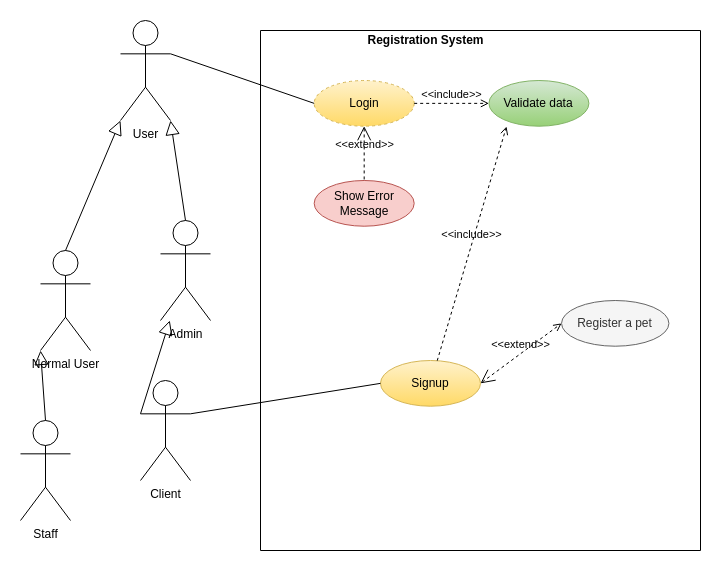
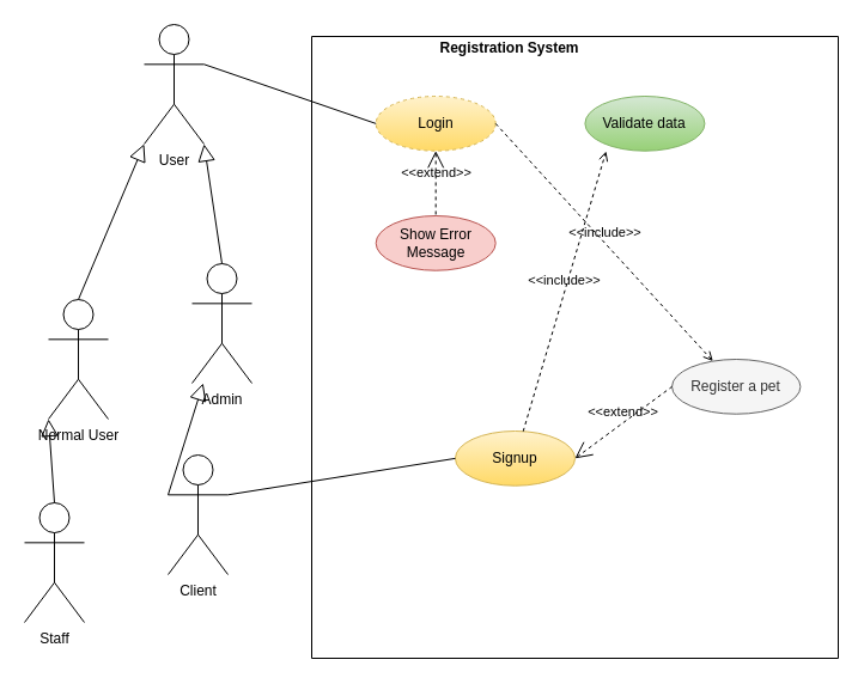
- <mxCell id="7" value="&amp;lt;&amp;lt;include&amp;gt;&amp;gt;" style="edgeStyle=none;html=1;endArrow=open;verticalAlign=bottom;dashed=1;labelBackgroundColor=none;rounded=0;entryX=0;entryY=0.5;entryDx=0;entryDy=0;exitX=1;exitY=0.5;exitDx=0;exitDy=0;" parent="2" source="3" target="5" edge="1"><mxGeometry width="160" relative="1" as="geometry"><mxPoint x="34.47" y="342.53" as="sourcePoint" /><mxPoint x="194.47" y="342.53" as="targetPoint" /></mxGeometry></mxCell>
+ <mxCell id="7" value="&amp;lt;&amp;lt;include&amp;gt;&amp;gt;" style="edgeStyle=none;html=1;endArrow=open;verticalAlign=bottom;dashed=1;labelBackgroundColor=none;rounded=0;exitX=1;exitY=0.5;exitDx=0;exitDy=0;" parent="2" source="3" target="22" edge="1"><mxGeometry width="160" relative="1" as="geometry"><mxPoint x="34.47" y="342.53" as="sourcePoint" /><mxPoint x="194.47" y="342.53" as="targetPoint" /></mxGeometry></mxCell>
- <mxCell id="23" value="&amp;lt;&amp;lt;extend&amp;gt;&amp;gt;" style="edgeStyle=none;html=1;startArrow=open;endArrow=open;startSize=12;verticalAlign=bottom;dashed=1;labelBackgroundColor=none;rounded=0;exitX=1;exitY=0.5;exitDx=0;exitDy=0;entryX=0;entryY=0.5;entryDx=0;entryDy=0;" edge="1" parent="1" target="22" source="4"><mxGeometry width="160" relative="1" as="geometry"><mxPoint x="476.023" y="367.005" as="sourcePoint" /><mxPoint x="214.47" y="380" as="targetPoint" /></mxGeometry></mxCell>
+ <mxCell id="23" value="&amp;lt;&amp;lt;extend&amp;gt;&amp;gt;" style="edgeStyle=none;html=1;startArrow=open;endArrow=none;startSize=12;verticalAlign=bottom;dashed=1;labelBackgroundColor=none;rounded=0;exitX=1;exitY=0.5;exitDx=0;exitDy=0;entryX=0;entryY=0.5;entryDx=0;entryDy=0;" edge="1" parent="1" target="22" source="4"><mxGeometry width="160" relative="1" as="geometry"><mxPoint x="476.023" y="367.005" as="sourcePoint" /><mxPoint x="214.47" y="380" as="targetPoint" /></mxGeometry></mxCell>
